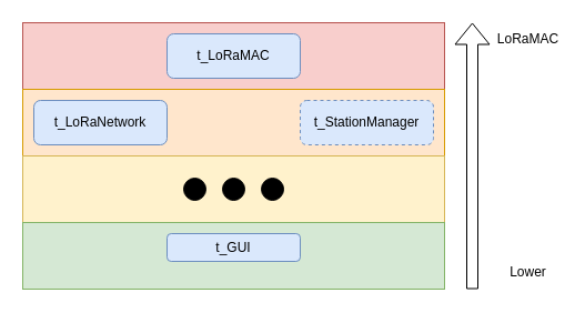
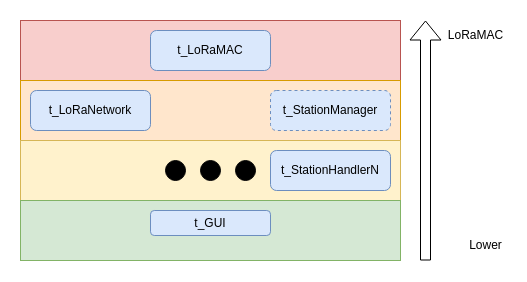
+ <mxCell id="9" value="t_StationHandlerN" style="rounded=1;whiteSpace=wrap;html=1;fillColor=#dae8fc;strokeColor=#6c8ebf;" parent="1" vertex="1"><mxGeometry x="270.003" y="150.002" width="120" height="40" as="geometry" /></mxCell>
- <mxCell id="14" value="Lower" style="text;html=1;align=center;verticalAlign=middle;resizable=0;points=[];autosize=1;strokeColor=none;fillColor=none;" parent="1" vertex="1"><mxGeometry x="445" y="230" width="60" height="30" as="geometry" /></mxCell>
+ <mxCell id="14" value="Lower" style="text;html=1;align=center;verticalAlign=middle;resizable=0;points=[];autosize=1;strokeColor=none;fillColor=none;" parent="1" vertex="1"><mxGeometry x="455" y="230" width="60" height="30" as="geometry" /></mxCell>
